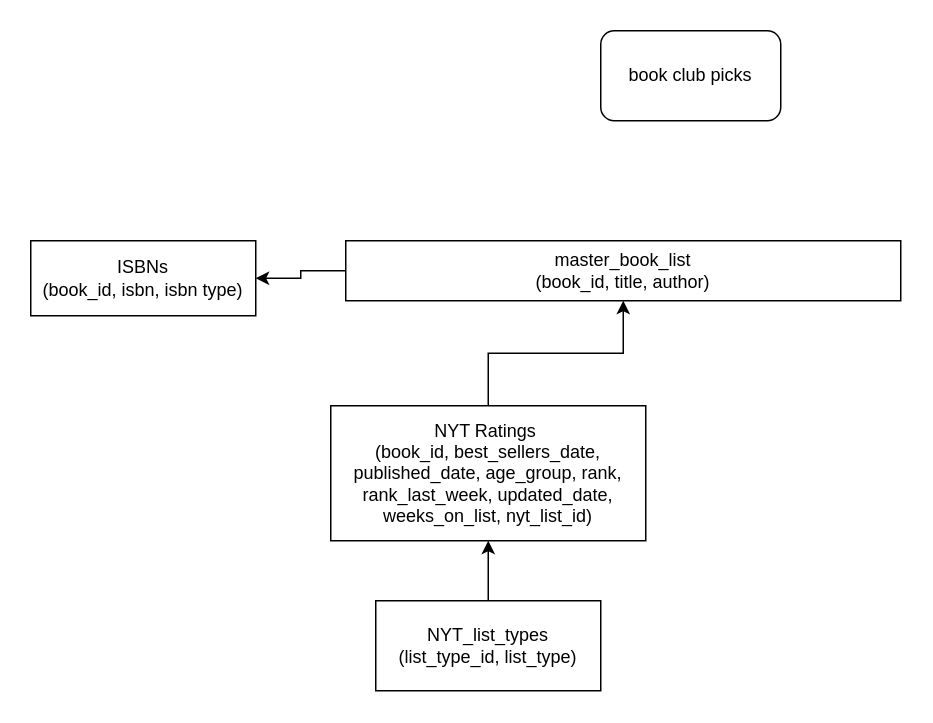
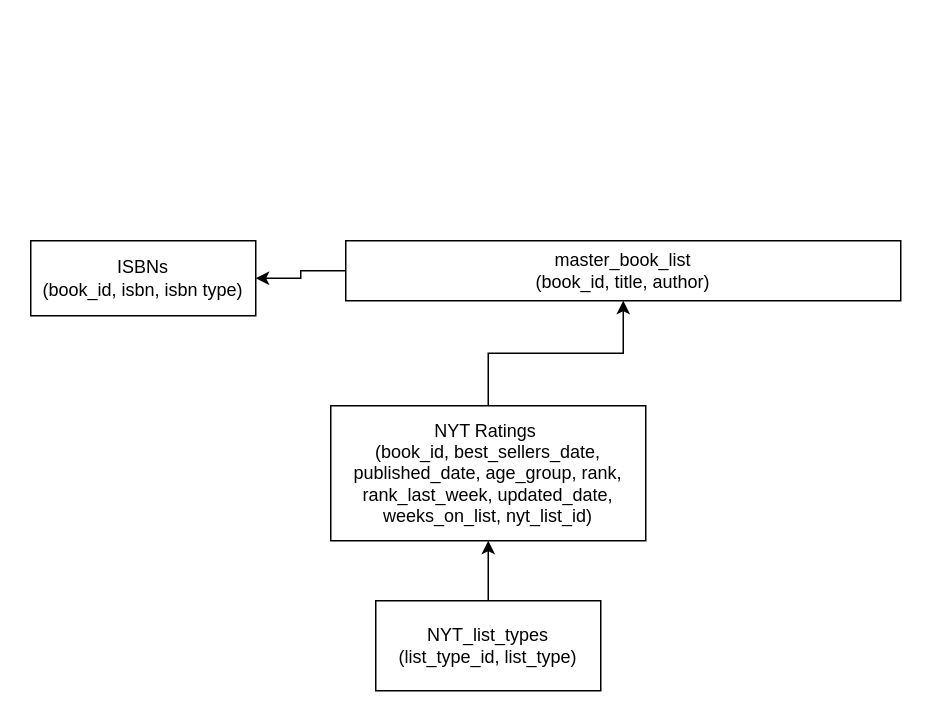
- <mxCell id="9" value="book club picks" style="rounded=1;whiteSpace=wrap;html=1;" vertex="1" parent="1"><mxGeometry x="400" y="20" width="120" height="60" as="geometry" /></mxCell>
